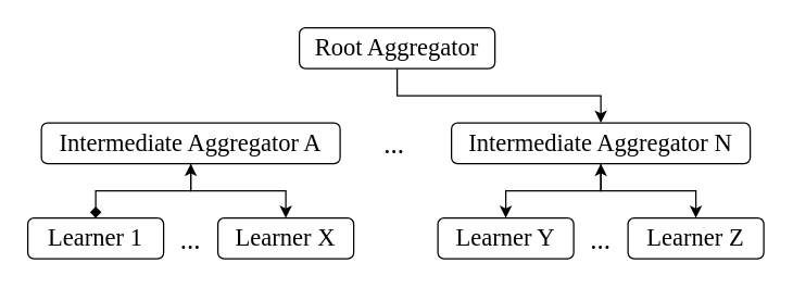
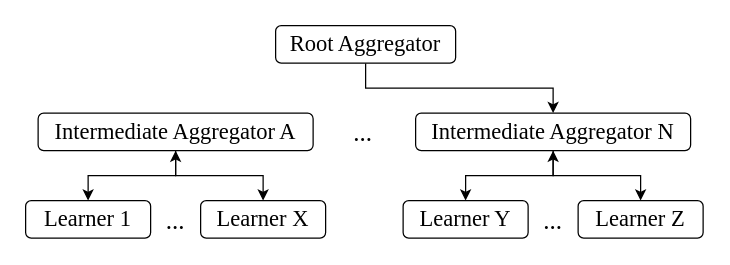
- <mxCell id="6" style="edgeStyle=orthogonalEdgeStyle;rounded=0;orthogonalLoop=1;jettySize=auto;html=1;startArrow=classic;startFill=1;endArrow=diamond;" edge="1" parent="1" source="8" target="4"><mxGeometry relative="1" as="geometry" /></mxCell>
+ <mxCell id="6" style="edgeStyle=orthogonalEdgeStyle;rounded=0;orthogonalLoop=1;jettySize=auto;html=1;startArrow=classic;startFill=1;" edge="1" parent="1" source="8" target="4"><mxGeometry relative="1" as="geometry" /></mxCell>
